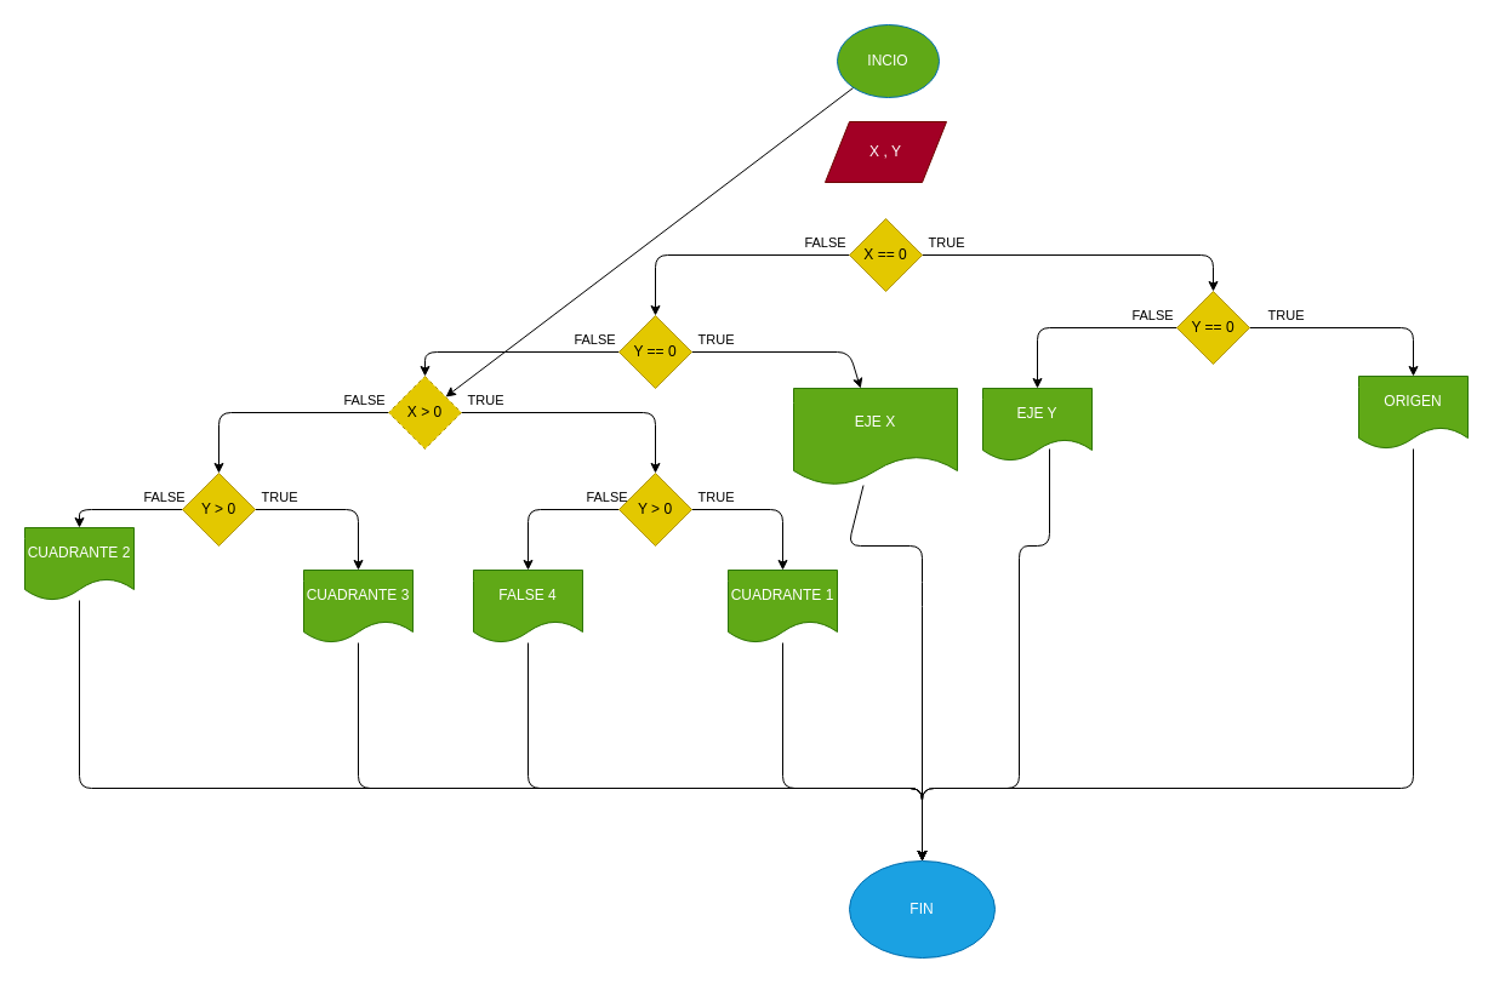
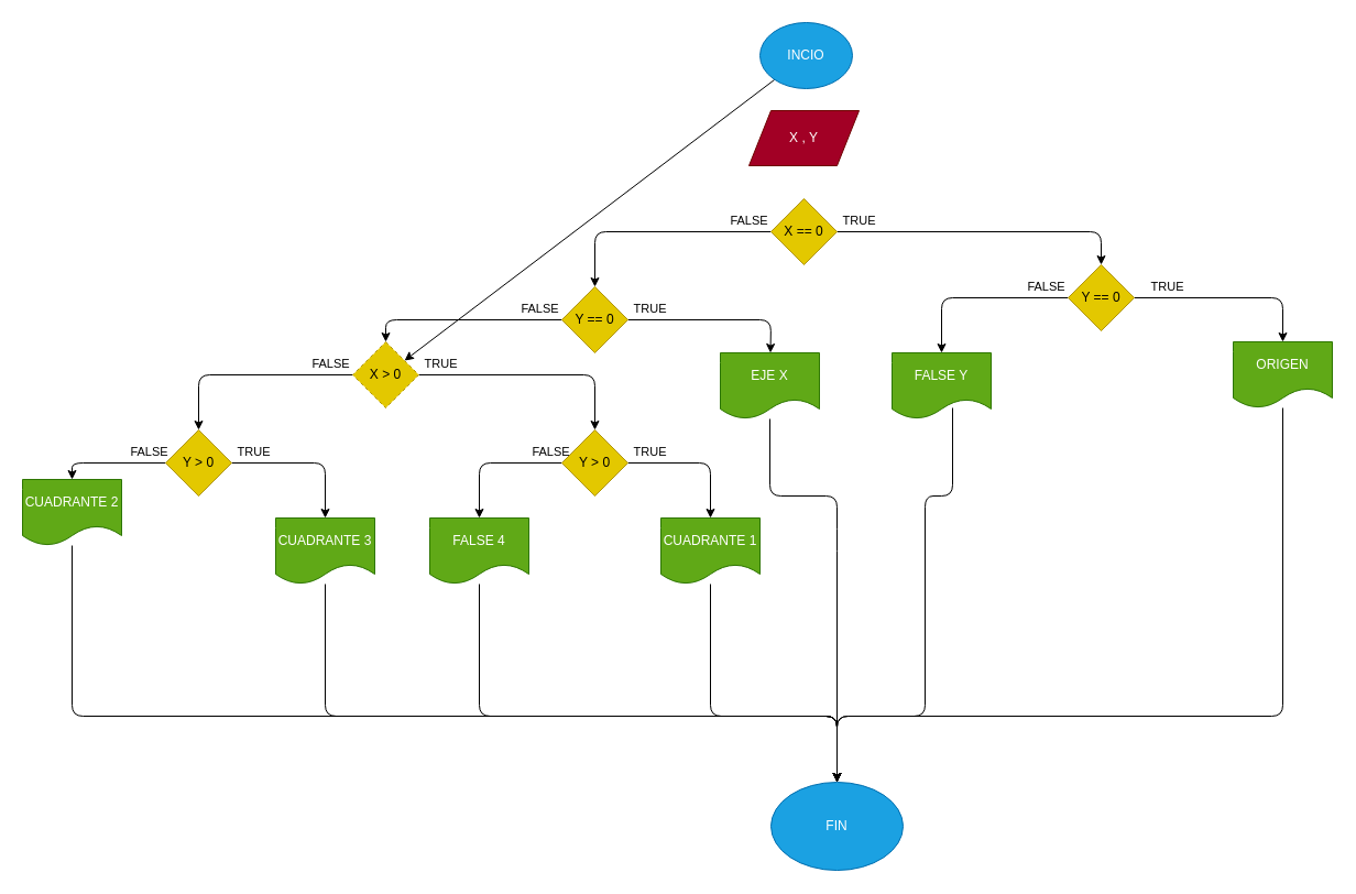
- <mxCell id="3" value="INCIO" style="ellipse;whiteSpace=wrap;html=1;fillColor=#60a917;fontColor=#ffffff;strokeColor=#006EAF;" vertex="1" parent="1"><mxGeometry x="690" y="20" width="84" height="60" as="geometry" /></mxCell>
+ <mxCell id="3" value="INCIO" style="ellipse;whiteSpace=wrap;html=1;fillColor=#1ba1e2;fontColor=#ffffff;strokeColor=#006EAF;" vertex="1" parent="1"><mxGeometry x="690" y="20" width="84" height="60" as="geometry" /></mxCell>
- <mxCell id="17" value="EJE Y" style="shape=document;whiteSpace=wrap;html=1;boundedLbl=1;fillColor=#60a917;fontColor=#ffffff;strokeColor=#2D7600;" vertex="1" parent="1"><mxGeometry x="810" y="320" width="90" height="60" as="geometry" /></mxCell>
+ <mxCell id="17" value="FALSE Y" style="shape=document;whiteSpace=wrap;html=1;boundedLbl=1;fillColor=#60a917;fontColor=#ffffff;strokeColor=#2D7600;" vertex="1" parent="1"><mxGeometry x="810" y="320" width="90" height="60" as="geometry" /></mxCell>
- <mxCell id="19" value="EJE X" style="shape=document;whiteSpace=wrap;html=1;boundedLbl=1;fillColor=#60a917;fontColor=#ffffff;strokeColor=#2D7600;" vertex="1" parent="1"><mxGeometry x="654" y="320" width="135" height="80" as="geometry" /></mxCell>
+ <mxCell id="19" value="EJE X" style="shape=document;whiteSpace=wrap;html=1;boundedLbl=1;fillColor=#60a917;fontColor=#ffffff;strokeColor=#2D7600;" vertex="1" parent="1"><mxGeometry x="654" y="320" width="90" height="60" as="geometry" /></mxCell>
